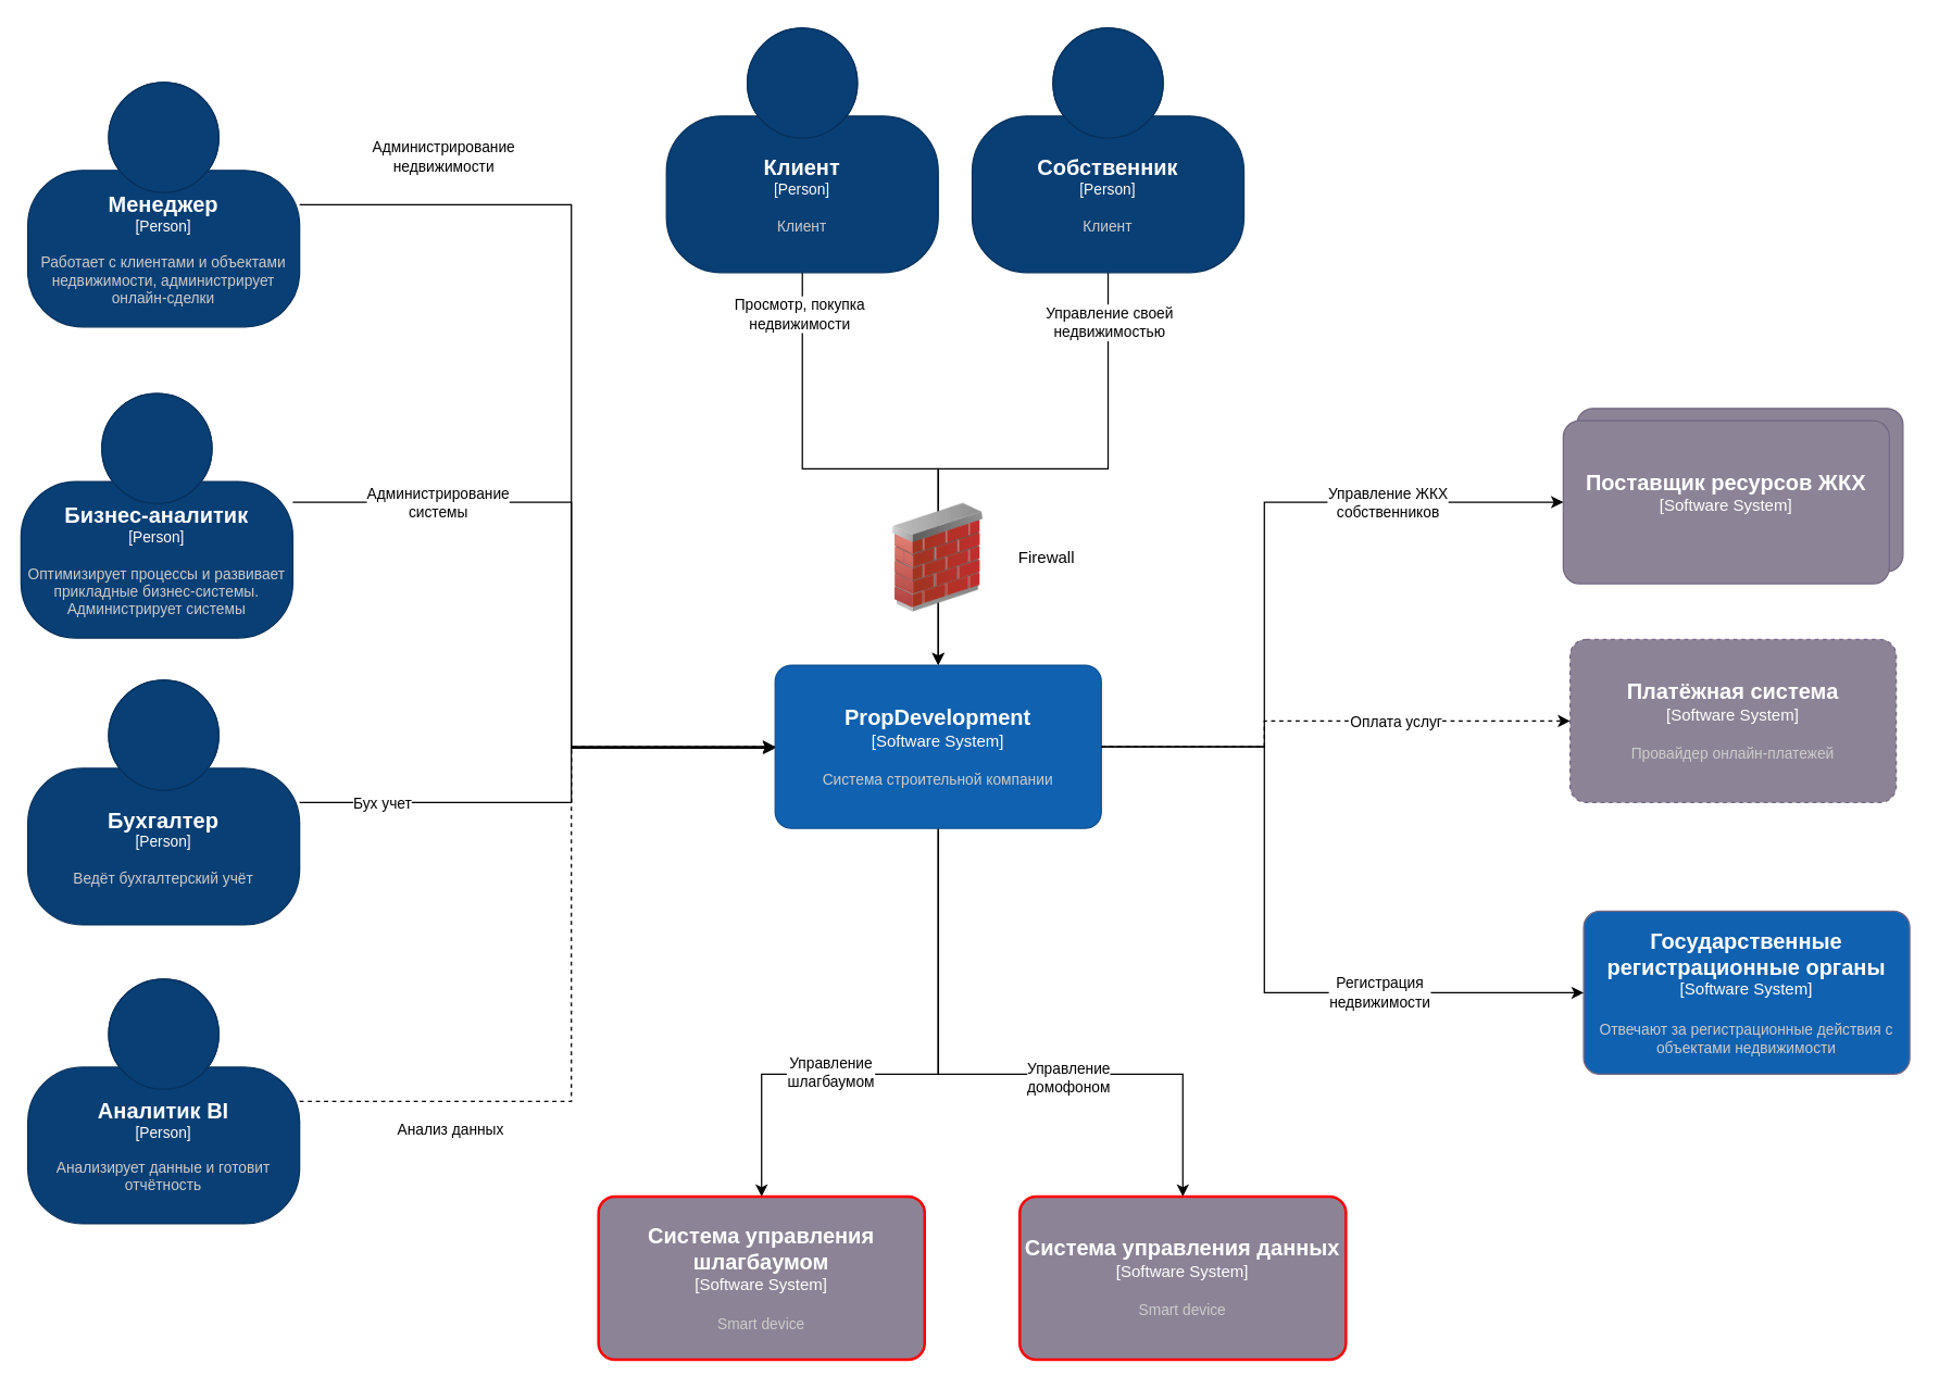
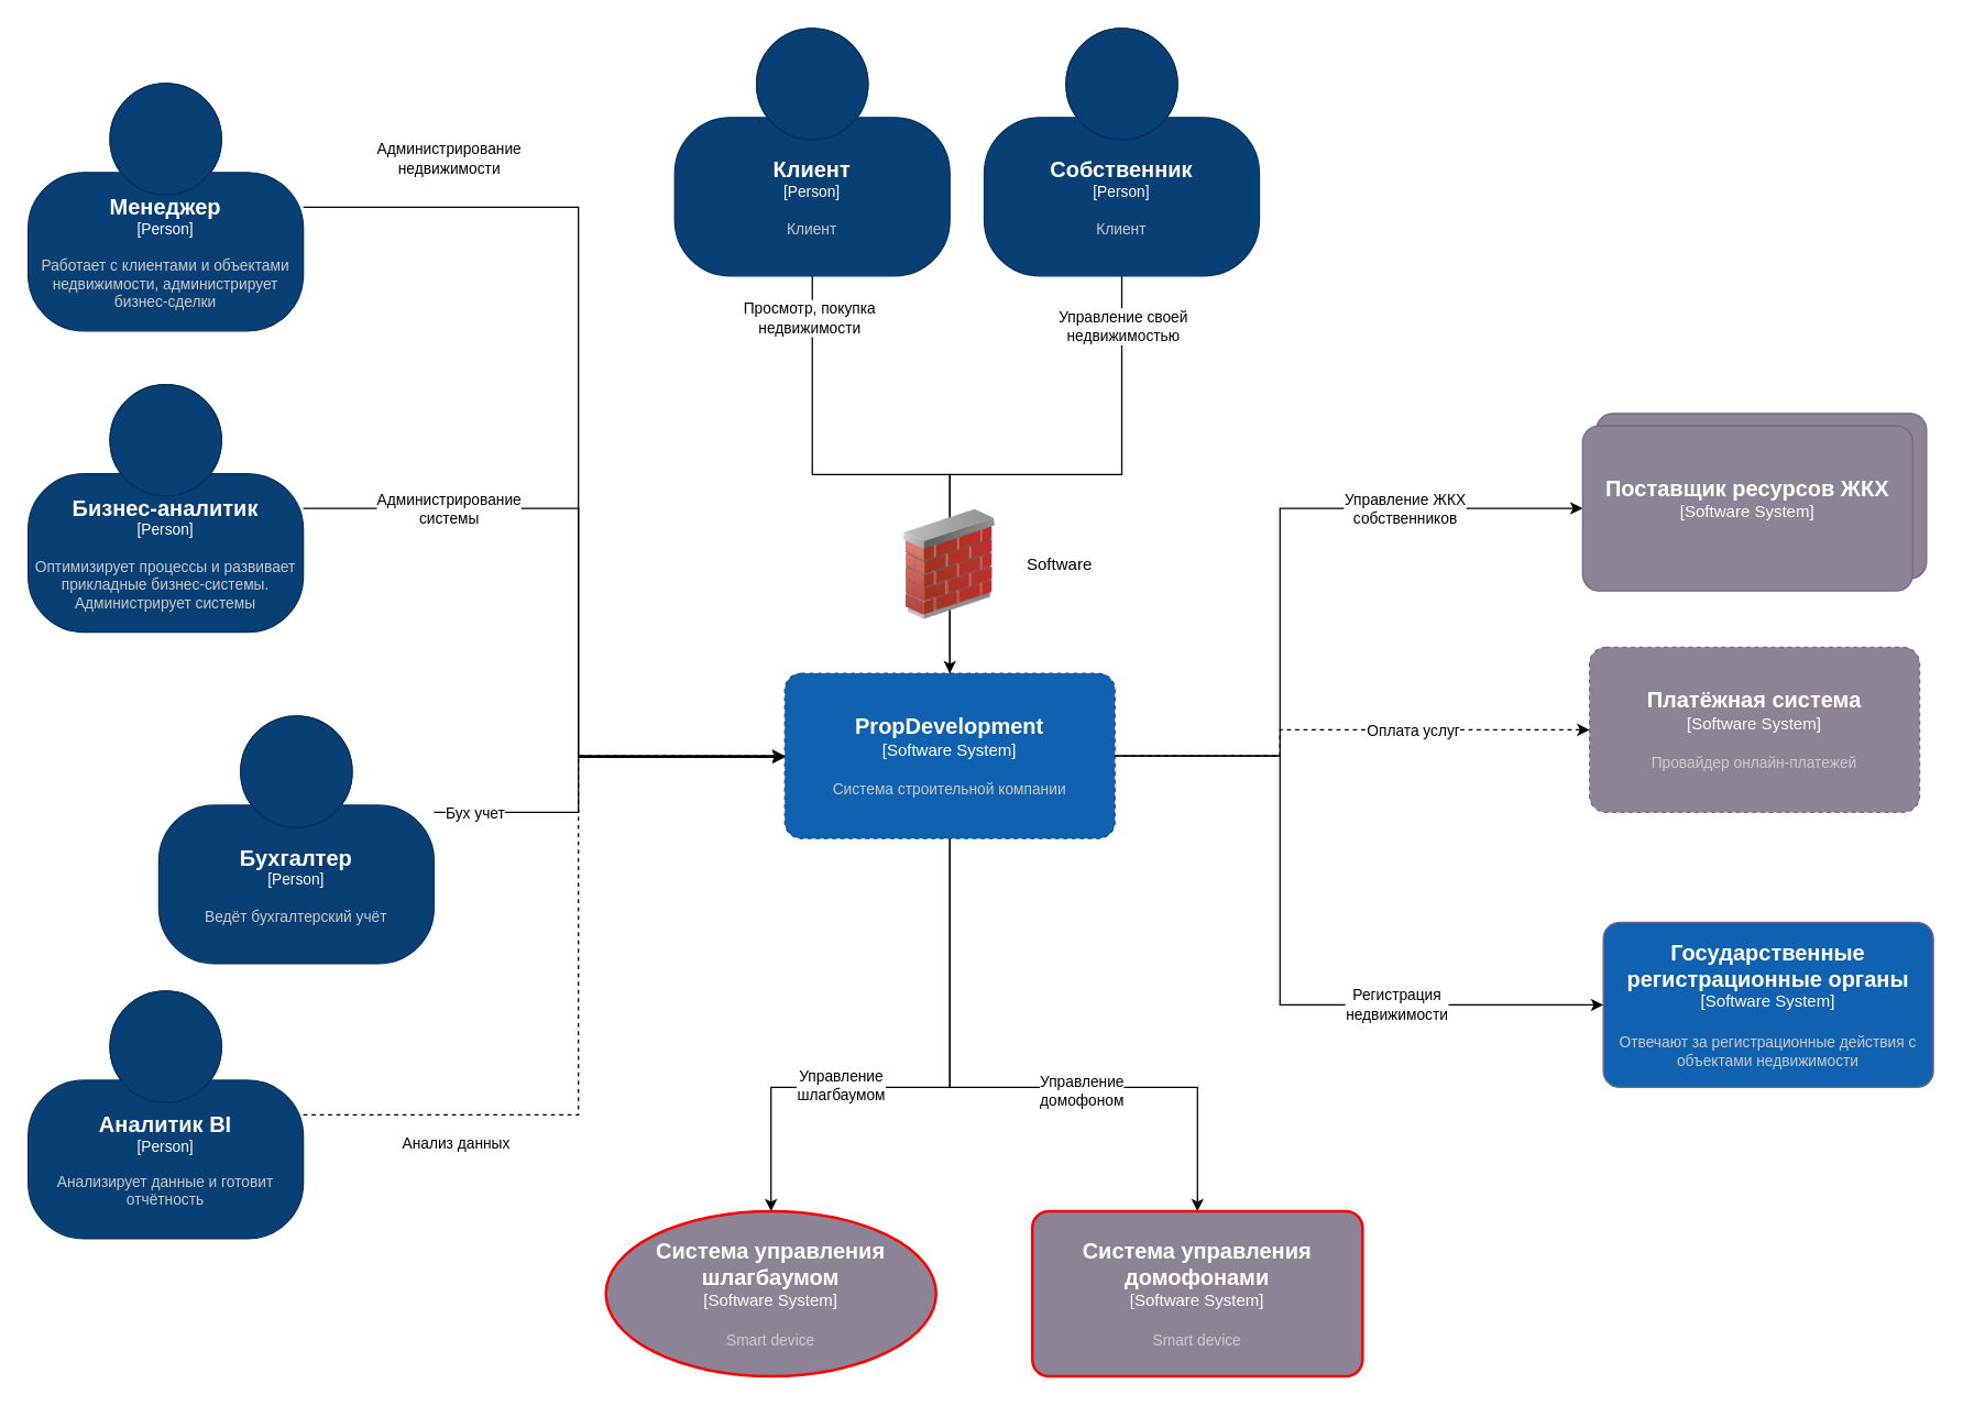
- <mxCell id="7" value="&lt;font style=&quot;font-size: 16px&quot;&gt;&lt;b&gt;Менеджер&lt;/b&gt;&lt;/font&gt;&lt;div&gt;[Person]&lt;/div&gt;&lt;br&gt;&lt;div&gt;&lt;font style=&quot;font-size: 11px&quot;&gt;&lt;font color=&quot;#cccccc&quot;&gt;Работает с клиентами и объектами недвижимости, администрирует онлайн-сделки&lt;/font&gt;&lt;/div&gt;" style="html=1;fontSize=11;dashed=0;whiteSpace=wrap;fillColor=#083F75;strokeColor=#06315C;fontColor=#ffffff;shape=mxgraph.c4.person2;align=center;metaEdit=1;points=[[0.5,0,0],[1,0.5,0],[1,0.75,0],[0.75,1,0],[0.5,1,0],[0.25,1,0],[0,0.75,0],[0,0.5,0]];resizable=0;" parent="1" vertex="1"><mxGeometry x="20" y="60" width="200" height="180" as="geometry" /></mxCell>
+ <mxCell id="7" value="&lt;font style=&quot;font-size: 16px&quot;&gt;&lt;b&gt;Менеджер&lt;/b&gt;&lt;/font&gt;&lt;div&gt;[Person]&lt;/div&gt;&lt;br&gt;&lt;div&gt;&lt;font style=&quot;font-size: 11px&quot;&gt;&lt;font color=&quot;#cccccc&quot;&gt;Работает с клиентами и объектами недвижимости, администрирует бизнес-сделки&lt;/font&gt;&lt;/div&gt;" style="html=1;fontSize=11;dashed=0;whiteSpace=wrap;fillColor=#083F75;strokeColor=#06315C;fontColor=#ffffff;shape=mxgraph.c4.person2;align=center;metaEdit=1;points=[[0.5,0,0],[1,0.5,0],[1,0.75,0],[0.75,1,0],[0.5,1,0],[0.25,1,0],[0,0.75,0],[0,0.5,0]];resizable=0;" parent="1" vertex="1"><mxGeometry x="20" y="60" width="200" height="180" as="geometry" /></mxCell>
- <mxCell id="10" value="&lt;font style=&quot;font-size: 16px&quot;&gt;&lt;b&gt;Бизнес-аналитик&lt;/b&gt;&lt;/font&gt;&lt;div&gt;[Person]&lt;/div&gt;&lt;br&gt;&lt;div&gt;&lt;font style=&quot;font-size: 11px&quot;&gt;&lt;font color=&quot;#cccccc&quot;&gt;Оптимизирует процессы и развивает прикладные бизнес-системы. Администрирует системы&lt;/font&gt;&lt;/div&gt;" style="html=1;fontSize=11;dashed=0;whiteSpace=wrap;fillColor=#083F75;strokeColor=#06315C;fontColor=#ffffff;shape=mxgraph.c4.person2;align=center;metaEdit=1;points=[[0.5,0,0],[1,0.5,0],[1,0.75,0],[0.75,1,0],[0.5,1,0],[0.25,1,0],[0,0.75,0],[0,0.5,0]];resizable=0;" parent="1" vertex="1"><mxGeometry x="15" y="289" width="200" height="180" as="geometry" /></mxCell>
+ <mxCell id="10" value="&lt;font style=&quot;font-size: 16px&quot;&gt;&lt;b&gt;Бизнес-аналитик&lt;/b&gt;&lt;/font&gt;&lt;div&gt;[Person]&lt;/div&gt;&lt;br&gt;&lt;div&gt;&lt;font style=&quot;font-size: 11px&quot;&gt;&lt;font color=&quot;#cccccc&quot;&gt;Оптимизирует процессы и развивает прикладные бизнес-системы. Администрирует системы&lt;/font&gt;&lt;/div&gt;" style="html=1;fontSize=11;dashed=0;whiteSpace=wrap;fillColor=#083F75;strokeColor=#06315C;fontColor=#ffffff;shape=mxgraph.c4.person2;align=center;metaEdit=1;points=[[0.5,0,0],[1,0.5,0],[1,0.75,0],[0.75,1,0],[0.5,1,0],[0.25,1,0],[0,0.75,0],[0,0.5,0]];resizable=0;" parent="1" vertex="1"><mxGeometry x="20" y="279" width="200" height="180" as="geometry" /></mxCell>
- <mxCell id="32" value="Firewall" style="text;html=1;align=center;verticalAlign=middle;whiteSpace=wrap;rounded=0;" vertex="1" parent="1"><mxGeometry x="740" y="395" width="60" height="30" as="geometry" /></mxCell>
+ <mxCell id="32" value="Software" style="text;html=1;align=center;verticalAlign=middle;whiteSpace=wrap;rounded=0;" vertex="1" parent="1"><mxGeometry x="740" y="395" width="60" height="30" as="geometry" /></mxCell>
- <mxCell id="16" style="edgeStyle=orthogonalEdgeStyle;rounded=0;orthogonalLoop=1;jettySize=auto;html=1;" edge="1" parent="1" source="18" target="28"><mxGeometry relative="1" as="geometry" /></mxCell>
+ <mxCell id="16" style="edgeStyle=orthogonalEdgeStyle;rounded=0;orthogonalLoop=1;jettySize=auto;html=1;endArrow=none;" edge="1" parent="1" source="18" target="28"><mxGeometry relative="1" as="geometry" /></mxCell>
- <mxCell id="28" value="&lt;font style=&quot;font-size: 16px&quot;&gt;&lt;b&gt;PropDevelopment&lt;/b&gt;&lt;/font&gt;&lt;div&gt;[Software System]&lt;/div&gt;&lt;br&gt;&lt;div&gt;&lt;font style=&quot;font-size: 11px&quot;&gt;&lt;font color=&quot;#cccccc&quot;&gt;Система строительной компании&lt;/font&gt;&lt;/div&gt;" style="rounded=1;whiteSpace=wrap;html=1;labelBackgroundColor=none;fillColor=#1061B0;fontColor=#ffffff;align=center;arcSize=10;strokeColor=#0D5091;metaEdit=1;resizable=0;points=[[0.25,0,0],[0.5,0,0],[0.75,0,0],[1,0.25,0],[1,0.5,0],[1,0.75,0],[0.75,1,0],[0.5,1,0],[0.25,1,0],[0,0.75,0],[0,0.5,0],[0,0.25,0]];" vertex="1" parent="1"><mxGeometry x="570" y="489" width="240" height="120" as="geometry" /></mxCell>
+ <mxCell id="28" value="&lt;font style=&quot;font-size: 16px&quot;&gt;&lt;b&gt;PropDevelopment&lt;/b&gt;&lt;/font&gt;&lt;div&gt;[Software System]&lt;/div&gt;&lt;br&gt;&lt;div&gt;&lt;font style=&quot;font-size: 11px&quot;&gt;&lt;font color=&quot;#cccccc&quot;&gt;Система строительной компании&lt;/font&gt;&lt;/div&gt;" style="rounded=1;whiteSpace=wrap;html=1;labelBackgroundColor=none;fillColor=#1061B0;fontColor=#ffffff;align=center;arcSize=10;strokeColor=#0D5091;metaEdit=1;resizable=0;points=[[0.25,0,0],[0.5,0,0],[0.75,0,0],[1,0.25,0],[1,0.5,0],[1,0.75,0],[0.75,1,0],[0.5,1,0],[0.25,1,0],[0,0.75,0],[0,0.5,0],[0,0.25,0]];dashed=1;" vertex="1" parent="1"><mxGeometry x="570" y="489" width="240" height="120" as="geometry" /></mxCell>
- <mxCell id="6" value="&lt;font style=&quot;font-size: 16px&quot;&gt;&lt;b&gt;Бухгалтер&lt;/b&gt;&lt;/font&gt;&lt;div&gt;[Person]&lt;/div&gt;&lt;br&gt;&lt;div&gt;&lt;font style=&quot;font-size: 11px&quot;&gt;&lt;font color=&quot;#cccccc&quot;&gt;Ведёт бухгалтерский учёт&lt;/font&gt;&lt;/div&gt;" style="html=1;fontSize=11;dashed=0;whiteSpace=wrap;fillColor=#083F75;strokeColor=#06315C;fontColor=#ffffff;shape=mxgraph.c4.person2;align=center;metaEdit=1;points=[[0.5,0,0],[1,0.5,0],[1,0.75,0],[0.75,1,0],[0.5,1,0],[0.25,1,0],[0,0.75,0],[0,0.5,0]];resizable=0;" parent="1" vertex="1"><mxGeometry x="20" y="500" width="200" height="180" as="geometry" /></mxCell>
+ <mxCell id="6" value="&lt;font style=&quot;font-size: 16px&quot;&gt;&lt;b&gt;Бухгалтер&lt;/b&gt;&lt;/font&gt;&lt;div&gt;[Person]&lt;/div&gt;&lt;br&gt;&lt;div&gt;&lt;font style=&quot;font-size: 11px&quot;&gt;&lt;font color=&quot;#cccccc&quot;&gt;Ведёт бухгалтерский учёт&lt;/font&gt;&lt;/div&gt;" style="html=1;fontSize=11;dashed=0;whiteSpace=wrap;fillColor=#083F75;strokeColor=#06315C;fontColor=#ffffff;shape=mxgraph.c4.person2;align=center;metaEdit=1;points=[[0.5,0,0],[1,0.5,0],[1,0.75,0],[0.75,1,0],[0.5,1,0],[0.25,1,0],[0,0.75,0],[0,0.5,0]];resizable=0;" parent="1" vertex="1"><mxGeometry x="115" y="520" width="200" height="180" as="geometry" /></mxCell>
- <mxCell id="30" value="&lt;font style=&quot;font-size: 16px&quot;&gt;&lt;b&gt;Система управления шлагбаумом&lt;/b&gt;&lt;/font&gt;&lt;div&gt;[Software System]&lt;/div&gt;&lt;br&gt;&lt;div&gt;&lt;font style=&quot;font-size: 11px&quot;&gt;&lt;font color=&quot;#cccccc&quot;&gt;Smart device &lt;/font&gt;&lt;/div&gt;" style="rounded=1;whiteSpace=wrap;html=1;labelBackgroundColor=none;fillColor=#8C8496;fontColor=#ffffff;align=center;arcSize=10;strokeColor=#FF0000;metaEdit=1;resizable=0;points=[[0.25,0,0],[0.5,0,0],[0.75,0,0],[1,0.25,0],[1,0.5,0],[1,0.75,0],[0.75,1,0],[0.5,1,0],[0.25,1,0],[0,0.75,0],[0,0.5,0],[0,0.25,0]];strokeWidth=2;" vertex="1" parent="1"><mxGeometry x="440" y="880" width="240" height="120" as="geometry" /></mxCell>
+ <mxCell id="30" value="&lt;font style=&quot;font-size: 16px&quot;&gt;&lt;b&gt;Система управления шлагбаумом&lt;/b&gt;&lt;/font&gt;&lt;div&gt;[Software System]&lt;/div&gt;&lt;br&gt;&lt;div&gt;&lt;font style=&quot;font-size: 11px&quot;&gt;&lt;font color=&quot;#cccccc&quot;&gt;Smart device &lt;/font&gt;&lt;/div&gt;" style="ellipse;whiteSpace=wrap;html=1;labelBackgroundColor=none;fillColor=#8C8496;fontColor=#ffffff;align=center;arcSize=10;strokeColor=#FF0000;metaEdit=1;resizable=0;points=[[0.25,0,0],[0.5,0,0],[0.75,0,0],[1,0.25,0],[1,0.5,0],[1,0.75,0],[0.75,1,0],[0.5,1,0],[0.25,1,0],[0,0.75,0],[0,0.5,0],[0,0.25,0]];strokeWidth=2;" vertex="1" parent="1"><mxGeometry x="440" y="880" width="240" height="120" as="geometry" /></mxCell>
- <mxCell id="29" value="&lt;font style=&quot;font-size: 16px&quot;&gt;&lt;b&gt;Система управления данных&lt;/b&gt;&lt;/font&gt;&lt;div&gt;[Software System]&lt;/div&gt;&lt;br&gt;&lt;div&gt;&lt;font style=&quot;font-size: 11px&quot;&gt;&lt;font color=&quot;#cccccc&quot;&gt;Smart device &lt;/font&gt;&lt;/div&gt;" style="rounded=1;whiteSpace=wrap;html=1;labelBackgroundColor=none;fillColor=#8C8496;fontColor=#ffffff;align=center;arcSize=10;strokeColor=#FF0000;metaEdit=1;resizable=0;points=[[0.25,0,0],[0.5,0,0],[0.75,0,0],[1,0.25,0],[1,0.5,0],[1,0.75,0],[0.75,1,0],[0.5,1,0],[0.25,1,0],[0,0.75,0],[0,0.5,0],[0,0.25,0]];strokeWidth=2;" vertex="1" parent="1"><mxGeometry x="750" y="880" width="240" height="120" as="geometry" /></mxCell>
+ <mxCell id="29" value="&lt;font style=&quot;font-size: 16px&quot;&gt;&lt;b&gt;Система управления домофонами&lt;/b&gt;&lt;/font&gt;&lt;div&gt;[Software System]&lt;/div&gt;&lt;br&gt;&lt;div&gt;&lt;font style=&quot;font-size: 11px&quot;&gt;&lt;font color=&quot;#cccccc&quot;&gt;Smart device &lt;/font&gt;&lt;/div&gt;" style="rounded=1;whiteSpace=wrap;html=1;labelBackgroundColor=none;fillColor=#8C8496;fontColor=#ffffff;align=center;arcSize=10;strokeColor=#FF0000;metaEdit=1;resizable=0;points=[[0.25,0,0],[0.5,0,0],[0.75,0,0],[1,0.25,0],[1,0.5,0],[1,0.75,0],[0.75,1,0],[0.5,1,0],[0.25,1,0],[0,0.75,0],[0,0.5,0],[0,0.25,0]];strokeWidth=2;" vertex="1" parent="1"><mxGeometry x="750" y="880" width="240" height="120" as="geometry" /></mxCell>
